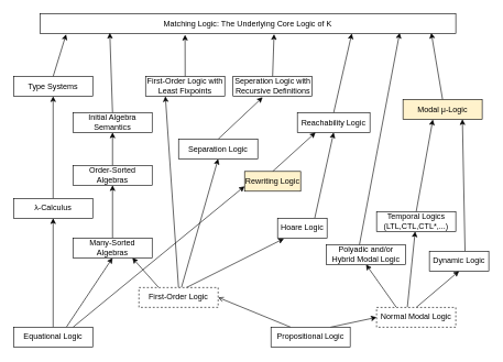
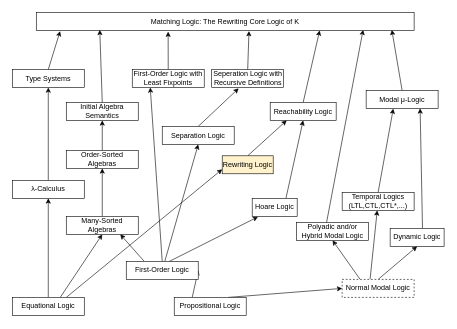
- <mxCell id="42" value="Matching Logic: The Underlying Core Logic of K" style="rounded=0;whiteSpace=wrap;html=1;" vertex="1" parent="1"><mxGeometry x="60" y="20" width="630" height="30" as="geometry" /></mxCell>
+ <mxCell id="42" value="Matching Logic: The Rewriting Core Logic of K" style="rounded=0;whiteSpace=wrap;html=1;" vertex="1" parent="1"><mxGeometry x="60" y="20" width="630" height="30" as="geometry" /></mxCell>
- <mxCell id="20" value="Modal μ-Logic" style="rounded=0;whiteSpace=wrap;html=1;fillColor=#fff2cc;" vertex="1" parent="1"><mxGeometry x="610" y="150" width="120" height="30" as="geometry" /></mxCell>
+ <mxCell id="20" value="Modal μ-Logic" style="rounded=0;whiteSpace=wrap;html=1;" vertex="1" parent="1"><mxGeometry x="610" y="150" width="120" height="30" as="geometry" /></mxCell>
- <mxCell id="25" value="First-Order Logic" style="rounded=0;whiteSpace=wrap;html=1;dashed=1;" vertex="1" parent="1"><mxGeometry x="210" y="435" width="120" height="30" as="geometry" /></mxCell>
+ <mxCell id="25" value="First-Order Logic" style="rounded=0;whiteSpace=wrap;html=1;" vertex="1" parent="1"><mxGeometry x="210" y="435" width="120" height="30" as="geometry" /></mxCell>
- <mxCell id="4" value="Propositional Logic" style="rounded=0;whiteSpace=wrap;html=1;" vertex="1" parent="1"><mxGeometry x="410" y="495.1" width="120" height="30" as="geometry" /></mxCell>
+ <mxCell id="4" value="Propositional Logic" style="rounded=0;whiteSpace=wrap;html=1;" vertex="1" parent="1"><mxGeometry x="290" y="495.1" width="120" height="30" as="geometry" /></mxCell>
